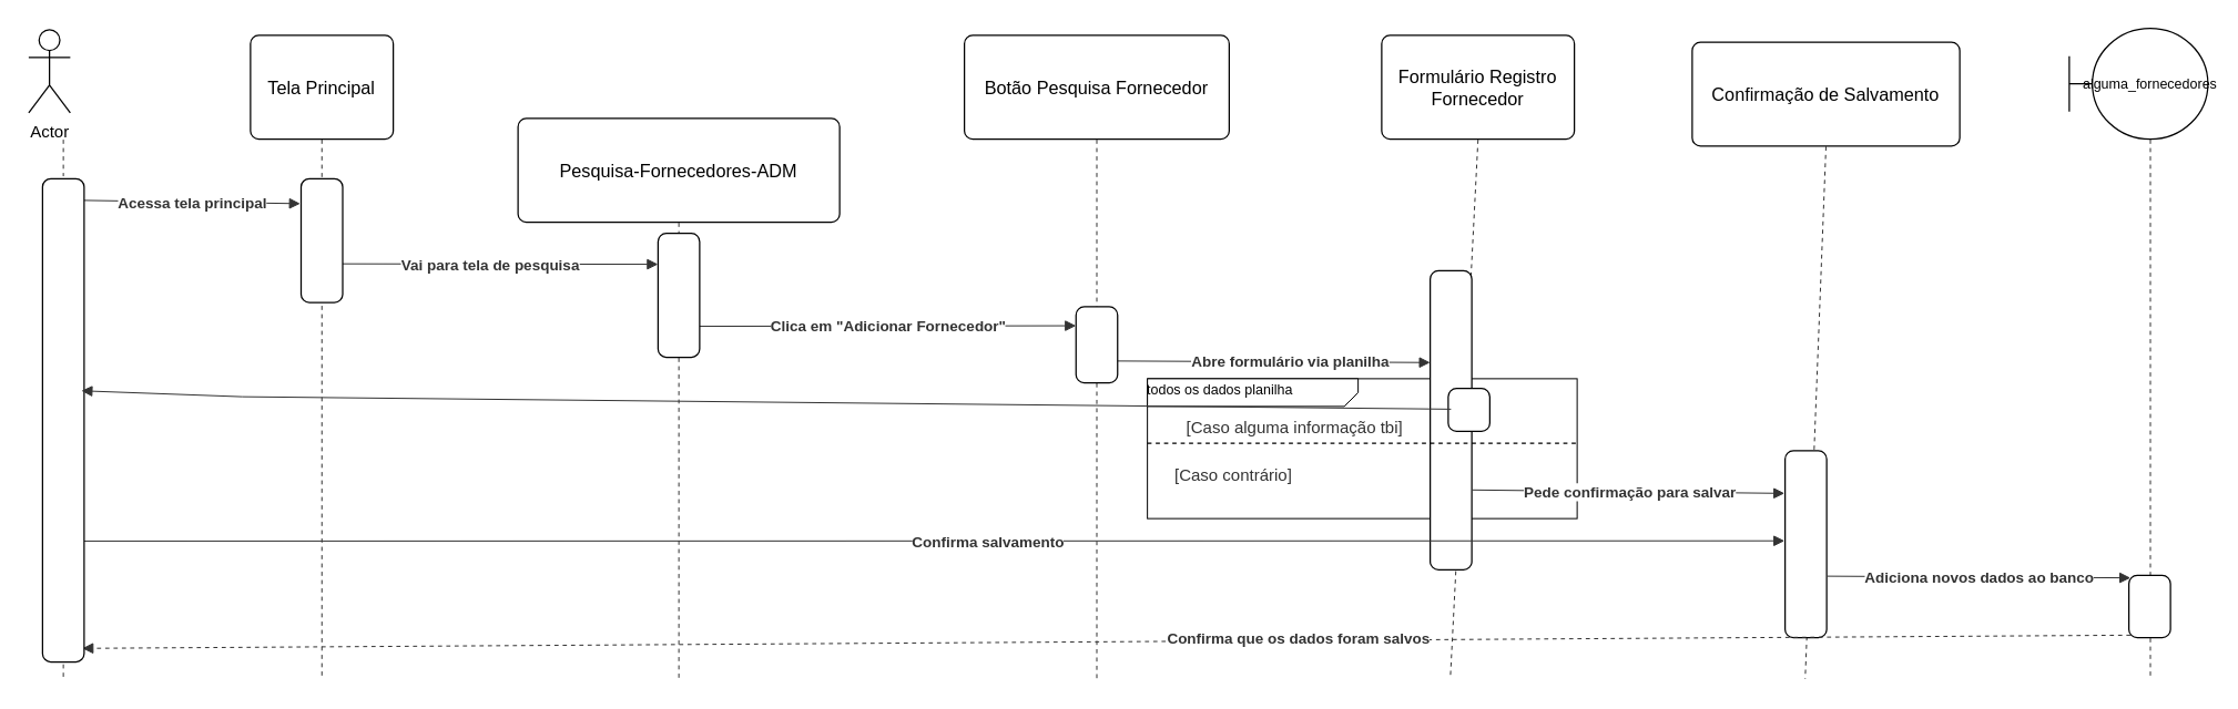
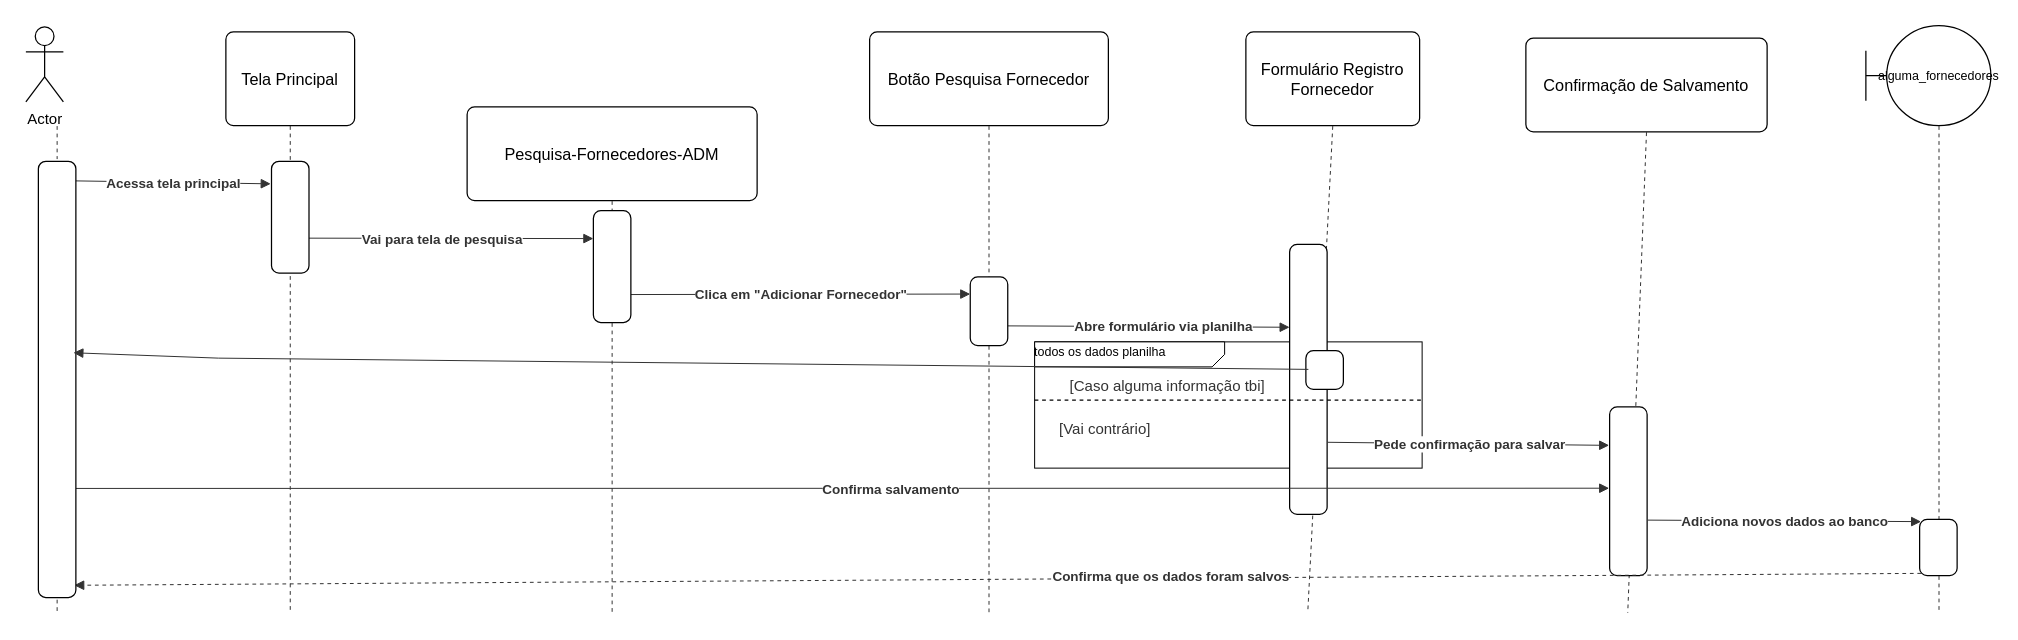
- <mxCell id="36" value="&lt;span data-lucid-type=&quot;application/vnd.lucid.text&quot; data-lucid-content=&quot;{&amp;quot;t&amp;quot;:&amp;quot;[Caso contrário]&amp;quot;,&amp;quot;m&amp;quot;:[{&amp;quot;s&amp;quot;:0,&amp;quot;n&amp;quot;:&amp;quot;a&amp;quot;,&amp;quot;v&amp;quot;:&amp;quot;center&amp;quot;},{&amp;quot;s&amp;quot;:0,&amp;quot;n&amp;quot;:&amp;quot;c&amp;quot;,&amp;quot;v&amp;quot;:&amp;quot;333333ff&amp;quot;,&amp;quot;e&amp;quot;:16},{&amp;quot;s&amp;quot;:0,&amp;quot;n&amp;quot;:&amp;quot;fsp&amp;quot;,&amp;quot;v&amp;quot;:&amp;quot;ss_presetShapeStyle1_textStyle&amp;quot;,&amp;quot;e&amp;quot;:16}]}&quot;&gt;&lt;span style=&quot;color:#333333;&quot;&gt;[Caso contrário]&lt;/span&gt;&lt;/span&gt;" style="text;whiteSpace=wrap;html=1;" vertex="1" parent="1"><mxGeometry x="845" y="329.496" width="117" height="36" as="geometry" /></mxCell>
+ <mxCell id="36" value="&lt;span data-lucid-type=&quot;application/vnd.lucid.text&quot; data-lucid-content=&quot;{&amp;quot;t&amp;quot;:&amp;quot;[Caso contrário]&amp;quot;,&amp;quot;m&amp;quot;:[{&amp;quot;s&amp;quot;:0,&amp;quot;n&amp;quot;:&amp;quot;a&amp;quot;,&amp;quot;v&amp;quot;:&amp;quot;center&amp;quot;},{&amp;quot;s&amp;quot;:0,&amp;quot;n&amp;quot;:&amp;quot;c&amp;quot;,&amp;quot;v&amp;quot;:&amp;quot;333333ff&amp;quot;,&amp;quot;e&amp;quot;:16},{&amp;quot;s&amp;quot;:0,&amp;quot;n&amp;quot;:&amp;quot;fsp&amp;quot;,&amp;quot;v&amp;quot;:&amp;quot;ss_presetShapeStyle1_textStyle&amp;quot;,&amp;quot;e&amp;quot;:16}]}&quot;&gt;&lt;span style=&quot;color:#333333;&quot;&gt;[Vai contrário]&lt;/span&gt;&lt;/span&gt;" style="text;whiteSpace=wrap;html=1;" vertex="1" parent="1"><mxGeometry x="845" y="329.496" width="117" height="36" as="geometry" /></mxCell>
